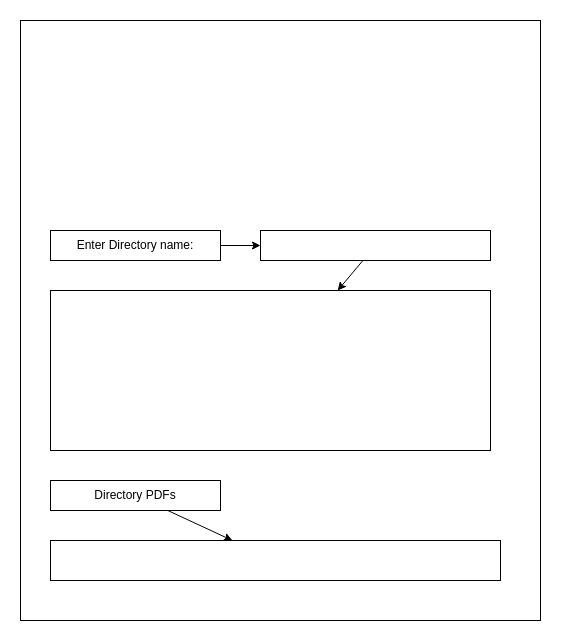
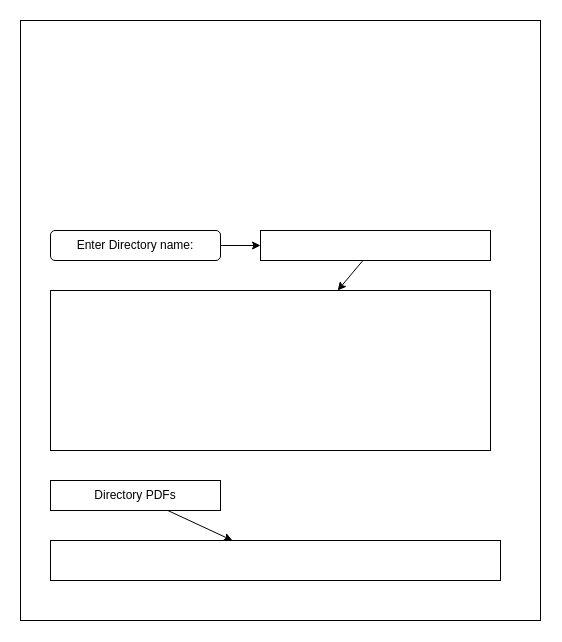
- <mxCell id="4" value="Enter Directory name:" style="rounded=0;whiteSpace=wrap;html=1;" parent="1" vertex="1"><mxGeometry x="50" y="230" width="170" height="30" as="geometry" /></mxCell>
+ <mxCell id="4" value="Enter Directory name:" style="whiteSpace=wrap;html=1;rounded=1;" parent="1" vertex="1"><mxGeometry x="50" y="230" width="170" height="30" as="geometry" /></mxCell>
